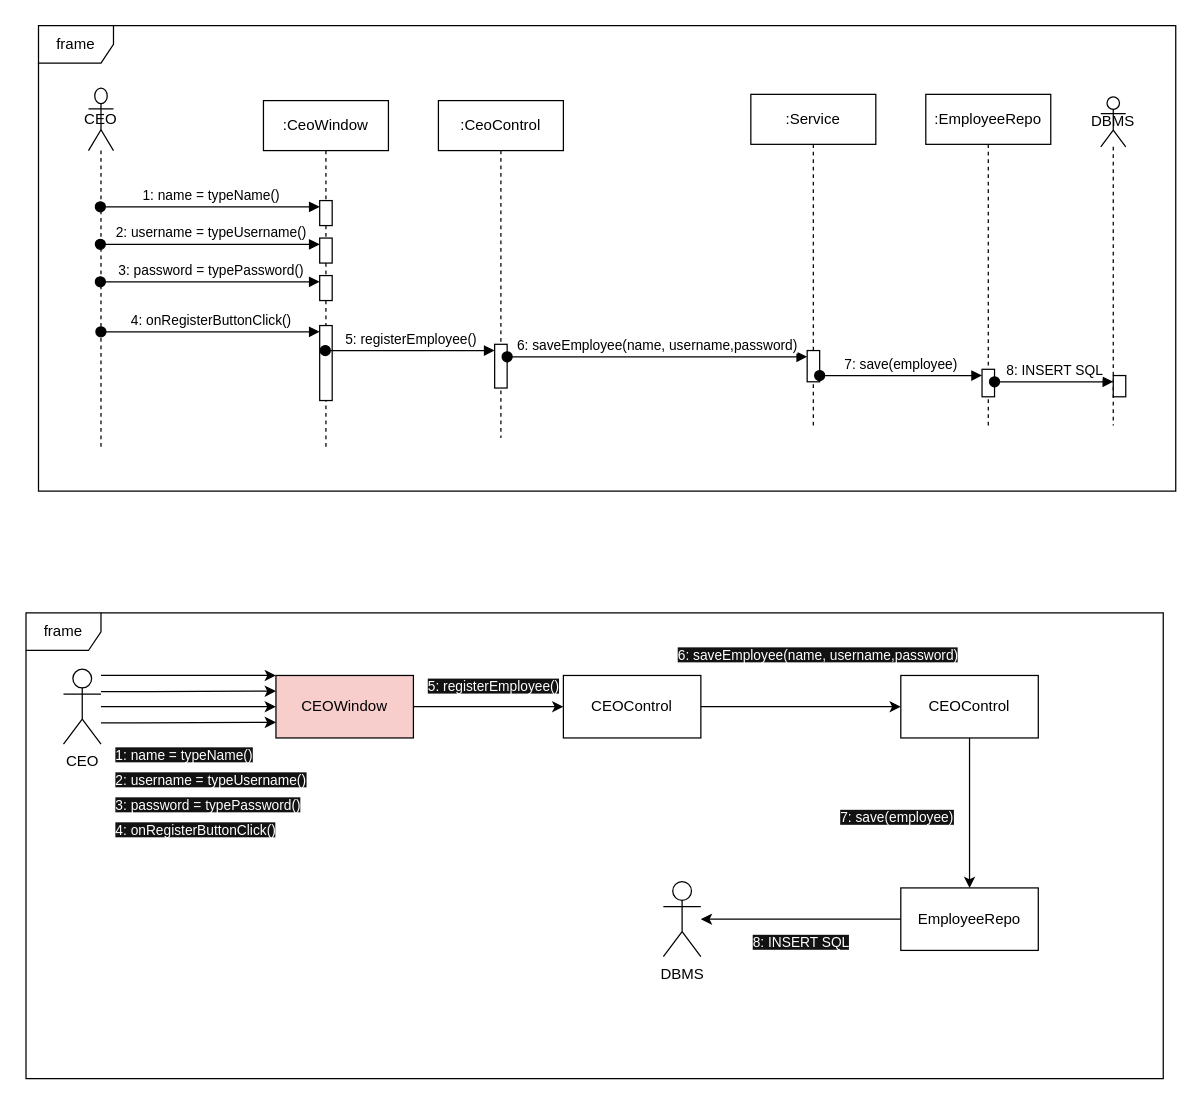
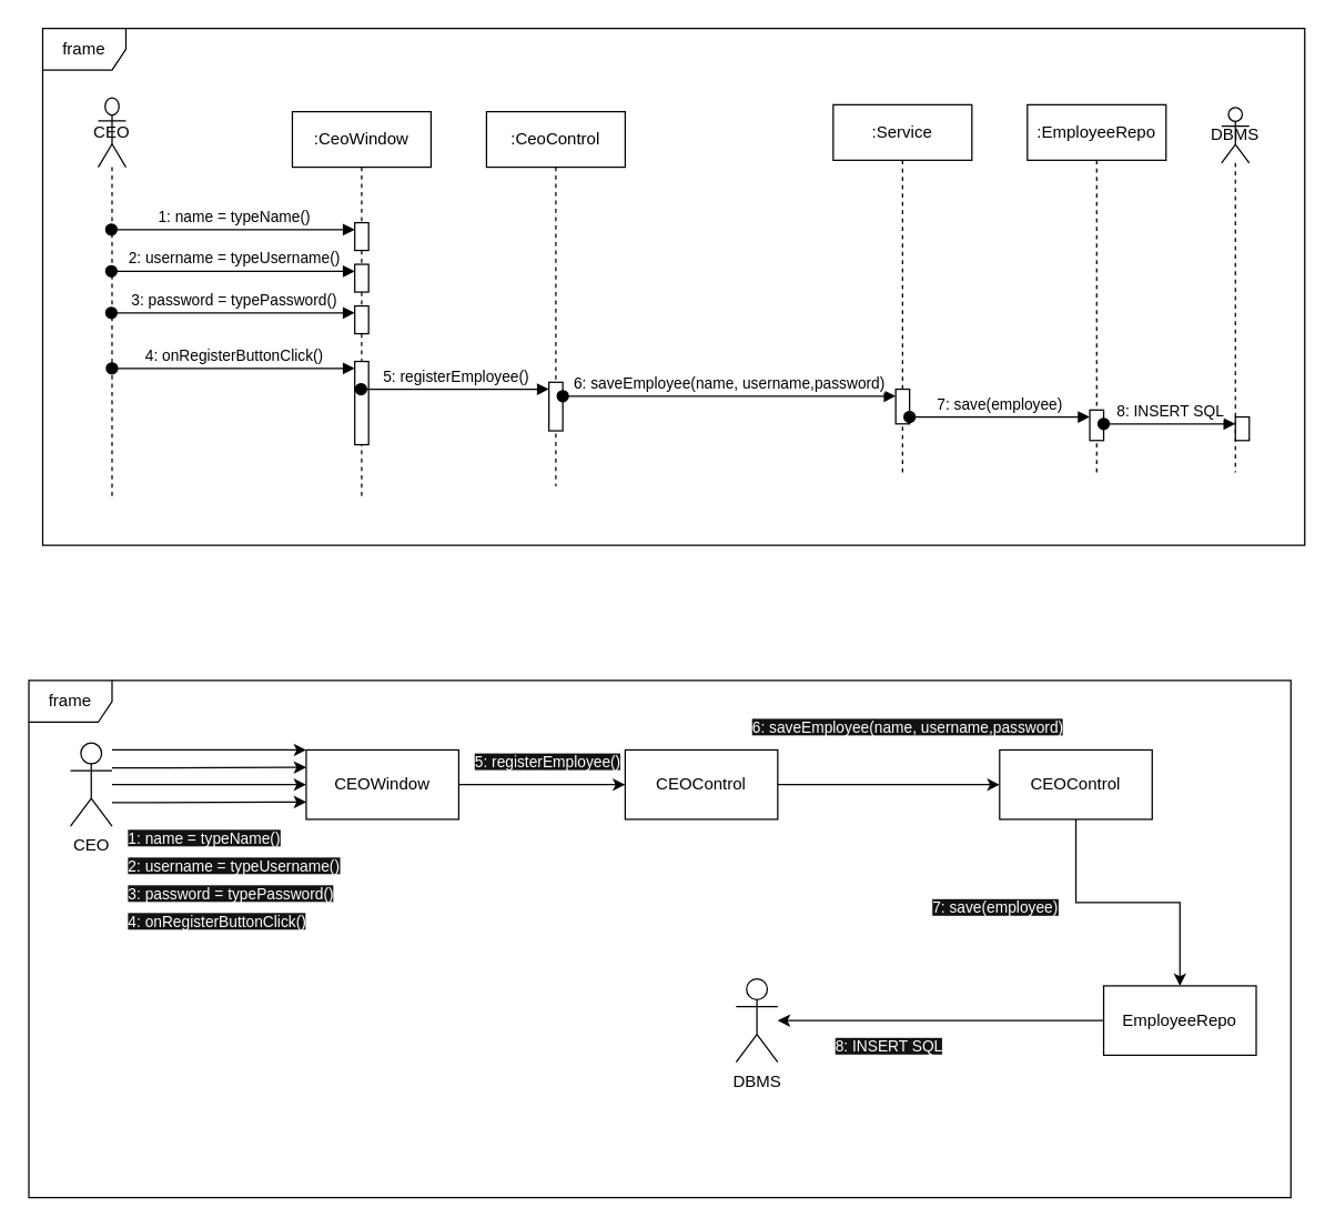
- <mxCell id="28" value="CEOWindow" style="html=1;whiteSpace=wrap;fillColor=#f8cecc;" vertex="1" parent="1"><mxGeometry x="220" y="540" width="110" height="50" as="geometry" /></mxCell>
+ <mxCell id="28" value="CEOWindow" style="html=1;whiteSpace=wrap;" vertex="1" parent="1"><mxGeometry x="220" y="540" width="110" height="50" as="geometry" /></mxCell>
- <mxCell id="45" value="EmployeeRepo" style="html=1;whiteSpace=wrap;" vertex="1" parent="1"><mxGeometry x="720" y="710" width="110" height="50" as="geometry" /></mxCell>
+ <mxCell id="45" value="EmployeeRepo" style="html=1;whiteSpace=wrap;" vertex="1" parent="1"><mxGeometry x="795" y="710" width="110" height="50" as="geometry" /></mxCell>
